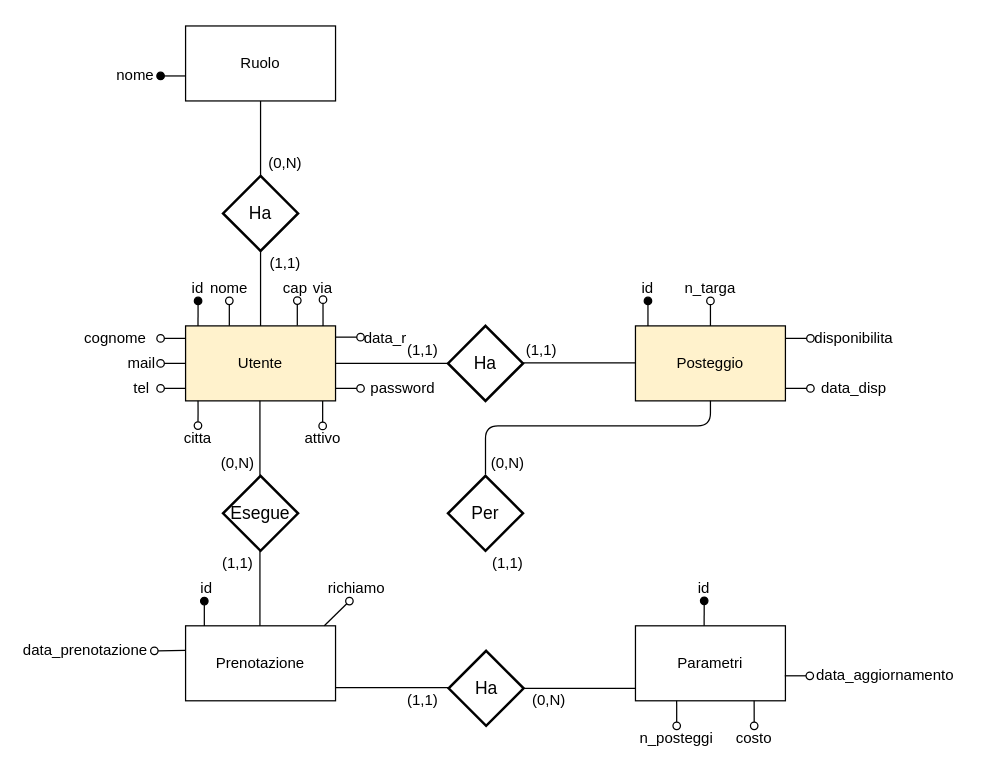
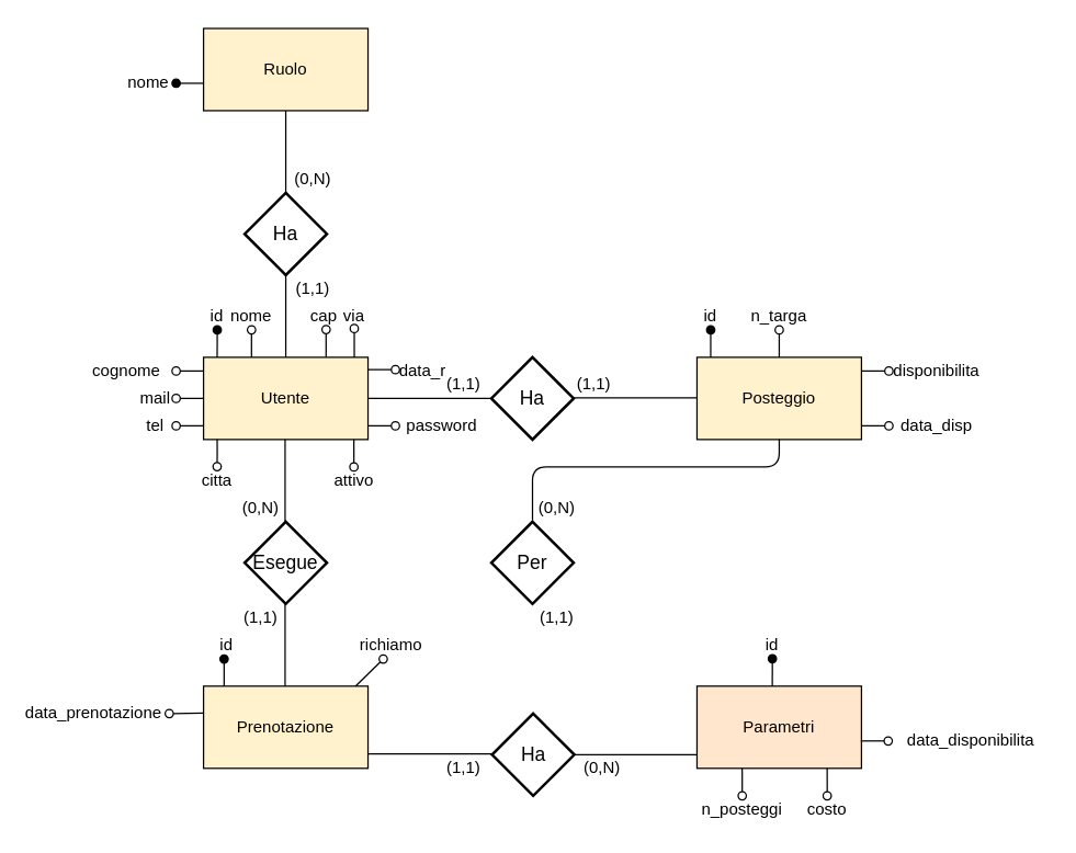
- <mxCell id="19" value="Ruolo" style="rounded=0;whiteSpace=wrap;html=1;" parent="1" vertex="1"><mxGeometry x="148" y="20" width="120" height="60" as="geometry" /></mxCell>
+ <mxCell id="19" value="Ruolo" style="rounded=0;whiteSpace=wrap;html=1;fillColor=#fff2cc;" parent="1" vertex="1"><mxGeometry x="148" y="20" width="120" height="60" as="geometry" /></mxCell>
- <mxCell id="8" value="Prenotazione" style="rounded=0;whiteSpace=wrap;html=1;" parent="1" vertex="1"><mxGeometry x="148" y="500" width="120" height="60" as="geometry" /></mxCell>
+ <mxCell id="8" value="Prenotazione" style="rounded=0;whiteSpace=wrap;html=1;fillColor=#fff2cc;" parent="1" vertex="1"><mxGeometry x="148" y="500" width="120" height="60" as="geometry" /></mxCell>
- <mxCell id="57" value="Parametri" style="rounded=0;whiteSpace=wrap;html=1;" parent="1" vertex="1"><mxGeometry x="508" y="500" width="120" height="60" as="geometry" /></mxCell>
+ <mxCell id="57" value="Parametri" style="rounded=0;whiteSpace=wrap;html=1;fillColor=#ffe6cc;" parent="1" vertex="1"><mxGeometry x="508" y="500" width="120" height="60" as="geometry" /></mxCell>
- <mxCell id="71" value="data_aggiornamento" style="text;html=1;strokeColor=none;fillColor=none;align=center;verticalAlign=middle;whiteSpace=wrap;rounded=0;" vertex="1" parent="1"><mxGeometry x="652.5" y="530" width="110" height="20" as="geometry" /></mxCell>
+ <mxCell id="71" value="data_disponibilita" style="text;html=1;strokeColor=none;fillColor=none;align=center;verticalAlign=middle;whiteSpace=wrap;rounded=0;" vertex="1" parent="1"><mxGeometry x="652.5" y="530" width="110" height="20" as="geometry" /></mxCell>
